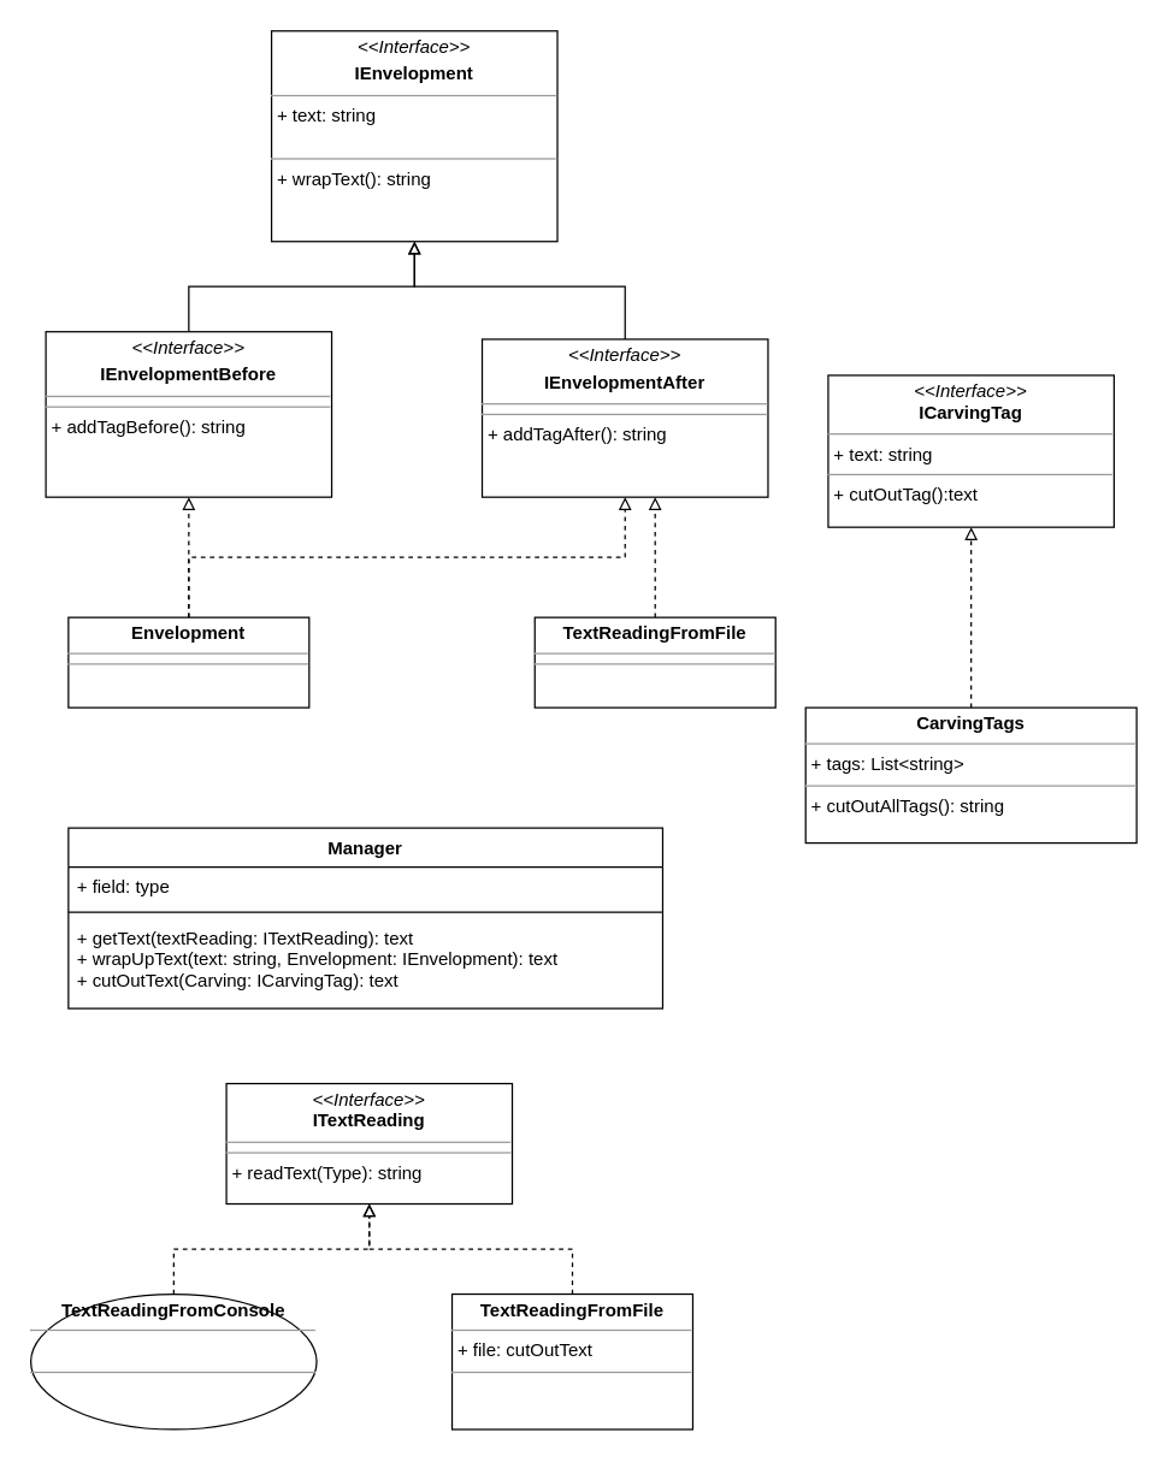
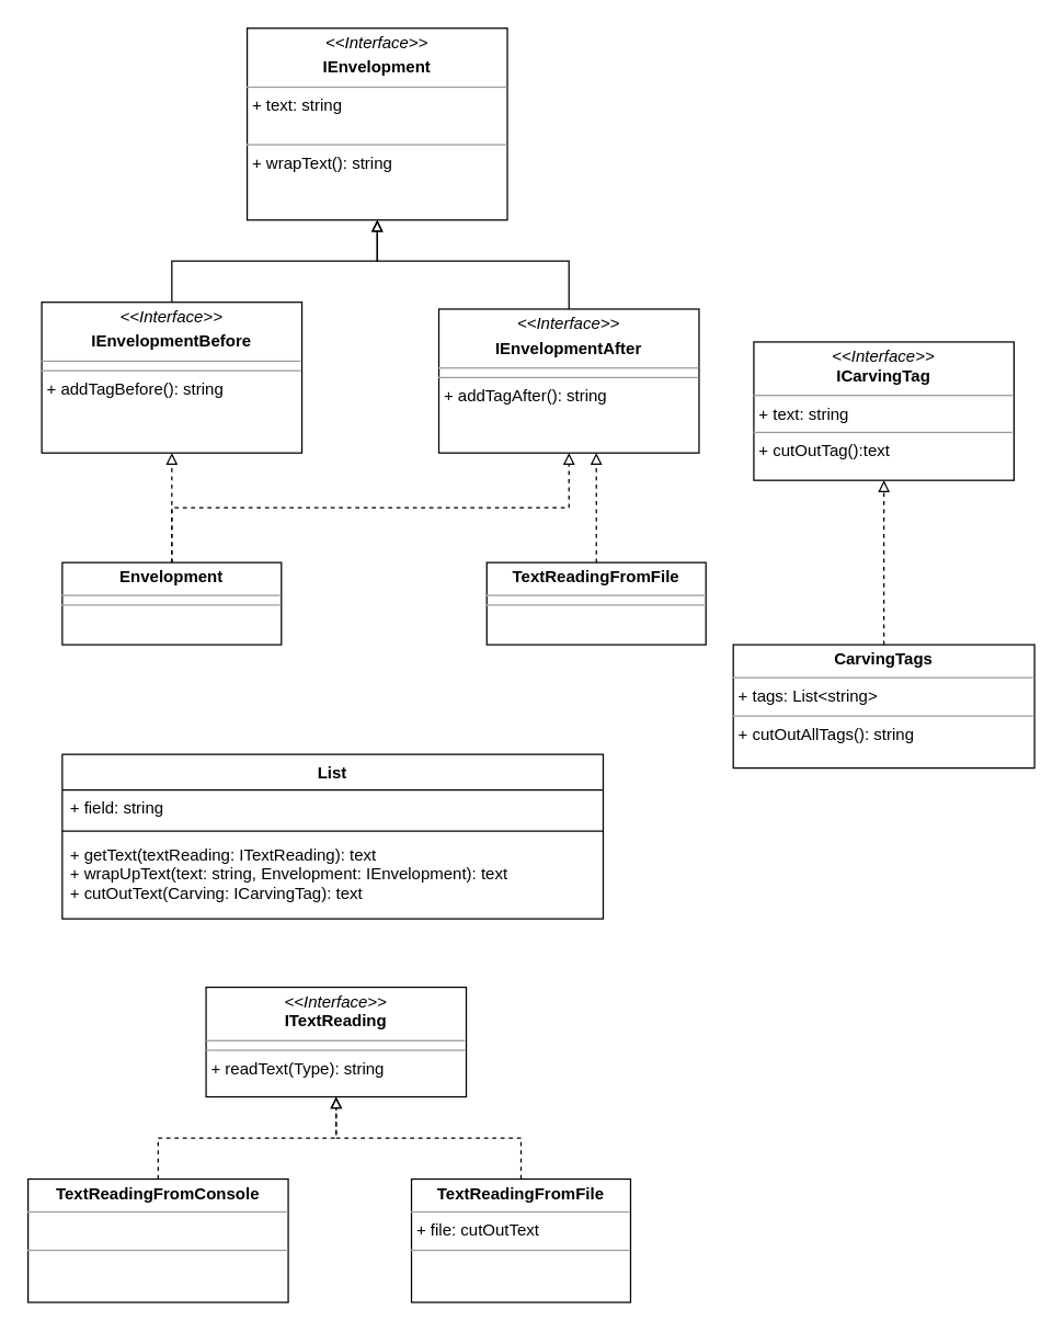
- <mxCell id="19" value="Manager" style="swimlane;fontStyle=1;align=center;verticalAlign=top;childLayout=stackLayout;horizontal=1;startSize=26;horizontalStack=0;resizeParent=1;resizeParentMax=0;resizeLast=0;collapsible=1;marginBottom=0;" vertex="1" parent="1"><mxGeometry x="45" y="550" width="395" height="120" as="geometry" /></mxCell>
+ <mxCell id="19" value="List" style="swimlane;fontStyle=1;align=center;verticalAlign=top;childLayout=stackLayout;horizontal=1;startSize=26;horizontalStack=0;resizeParent=1;resizeParentMax=0;resizeLast=0;collapsible=1;marginBottom=0;" vertex="1" parent="1"><mxGeometry x="45" y="550" width="395" height="120" as="geometry" /></mxCell>
- <mxCell id="20" value="+ field: type" style="text;strokeColor=none;fillColor=none;align=left;verticalAlign=top;spacingLeft=4;spacingRight=4;overflow=hidden;rotatable=0;points=[[0,0.5],[1,0.5]];portConstraint=eastwest;" vertex="1" parent="19"><mxGeometry y="26" width="395" height="26" as="geometry" /></mxCell>
+ <mxCell id="20" value="+ field: string" style="text;strokeColor=none;fillColor=none;align=left;verticalAlign=top;spacingLeft=4;spacingRight=4;overflow=hidden;rotatable=0;points=[[0,0.5],[1,0.5]];portConstraint=eastwest;" vertex="1" parent="19"><mxGeometry y="26" width="395" height="26" as="geometry" /></mxCell>
- <mxCell id="16" value="&lt;p style=&quot;margin: 0px ; margin-top: 4px ; text-align: center&quot;&gt;&lt;b&gt;TextReadingFromConsole&lt;/b&gt;&lt;/p&gt;&lt;hr size=&quot;1&quot;&gt;&lt;p style=&quot;margin: 0px ; margin-left: 4px&quot;&gt;&lt;br&gt;&lt;/p&gt;&lt;hr size=&quot;1&quot;&gt;&lt;p style=&quot;margin: 0px ; margin-left: 4px&quot;&gt;&lt;br&gt;&lt;/p&gt;" style="ellipse;verticalAlign=top;align=left;overflow=fill;fontSize=12;fontFamily=Helvetica;html=1;" vertex="1" parent="1"><mxGeometry x="20" y="860" width="190" height="90" as="geometry" /></mxCell>
+ <mxCell id="16" value="&lt;p style=&quot;margin: 0px ; margin-top: 4px ; text-align: center&quot;&gt;&lt;b&gt;TextReadingFromConsole&lt;/b&gt;&lt;/p&gt;&lt;hr size=&quot;1&quot;&gt;&lt;p style=&quot;margin: 0px ; margin-left: 4px&quot;&gt;&lt;br&gt;&lt;/p&gt;&lt;hr size=&quot;1&quot;&gt;&lt;p style=&quot;margin: 0px ; margin-left: 4px&quot;&gt;&lt;br&gt;&lt;/p&gt;" style="verticalAlign=top;align=left;overflow=fill;fontSize=12;fontFamily=Helvetica;html=1;" vertex="1" parent="1"><mxGeometry x="20" y="860" width="190" height="90" as="geometry" /></mxCell>
